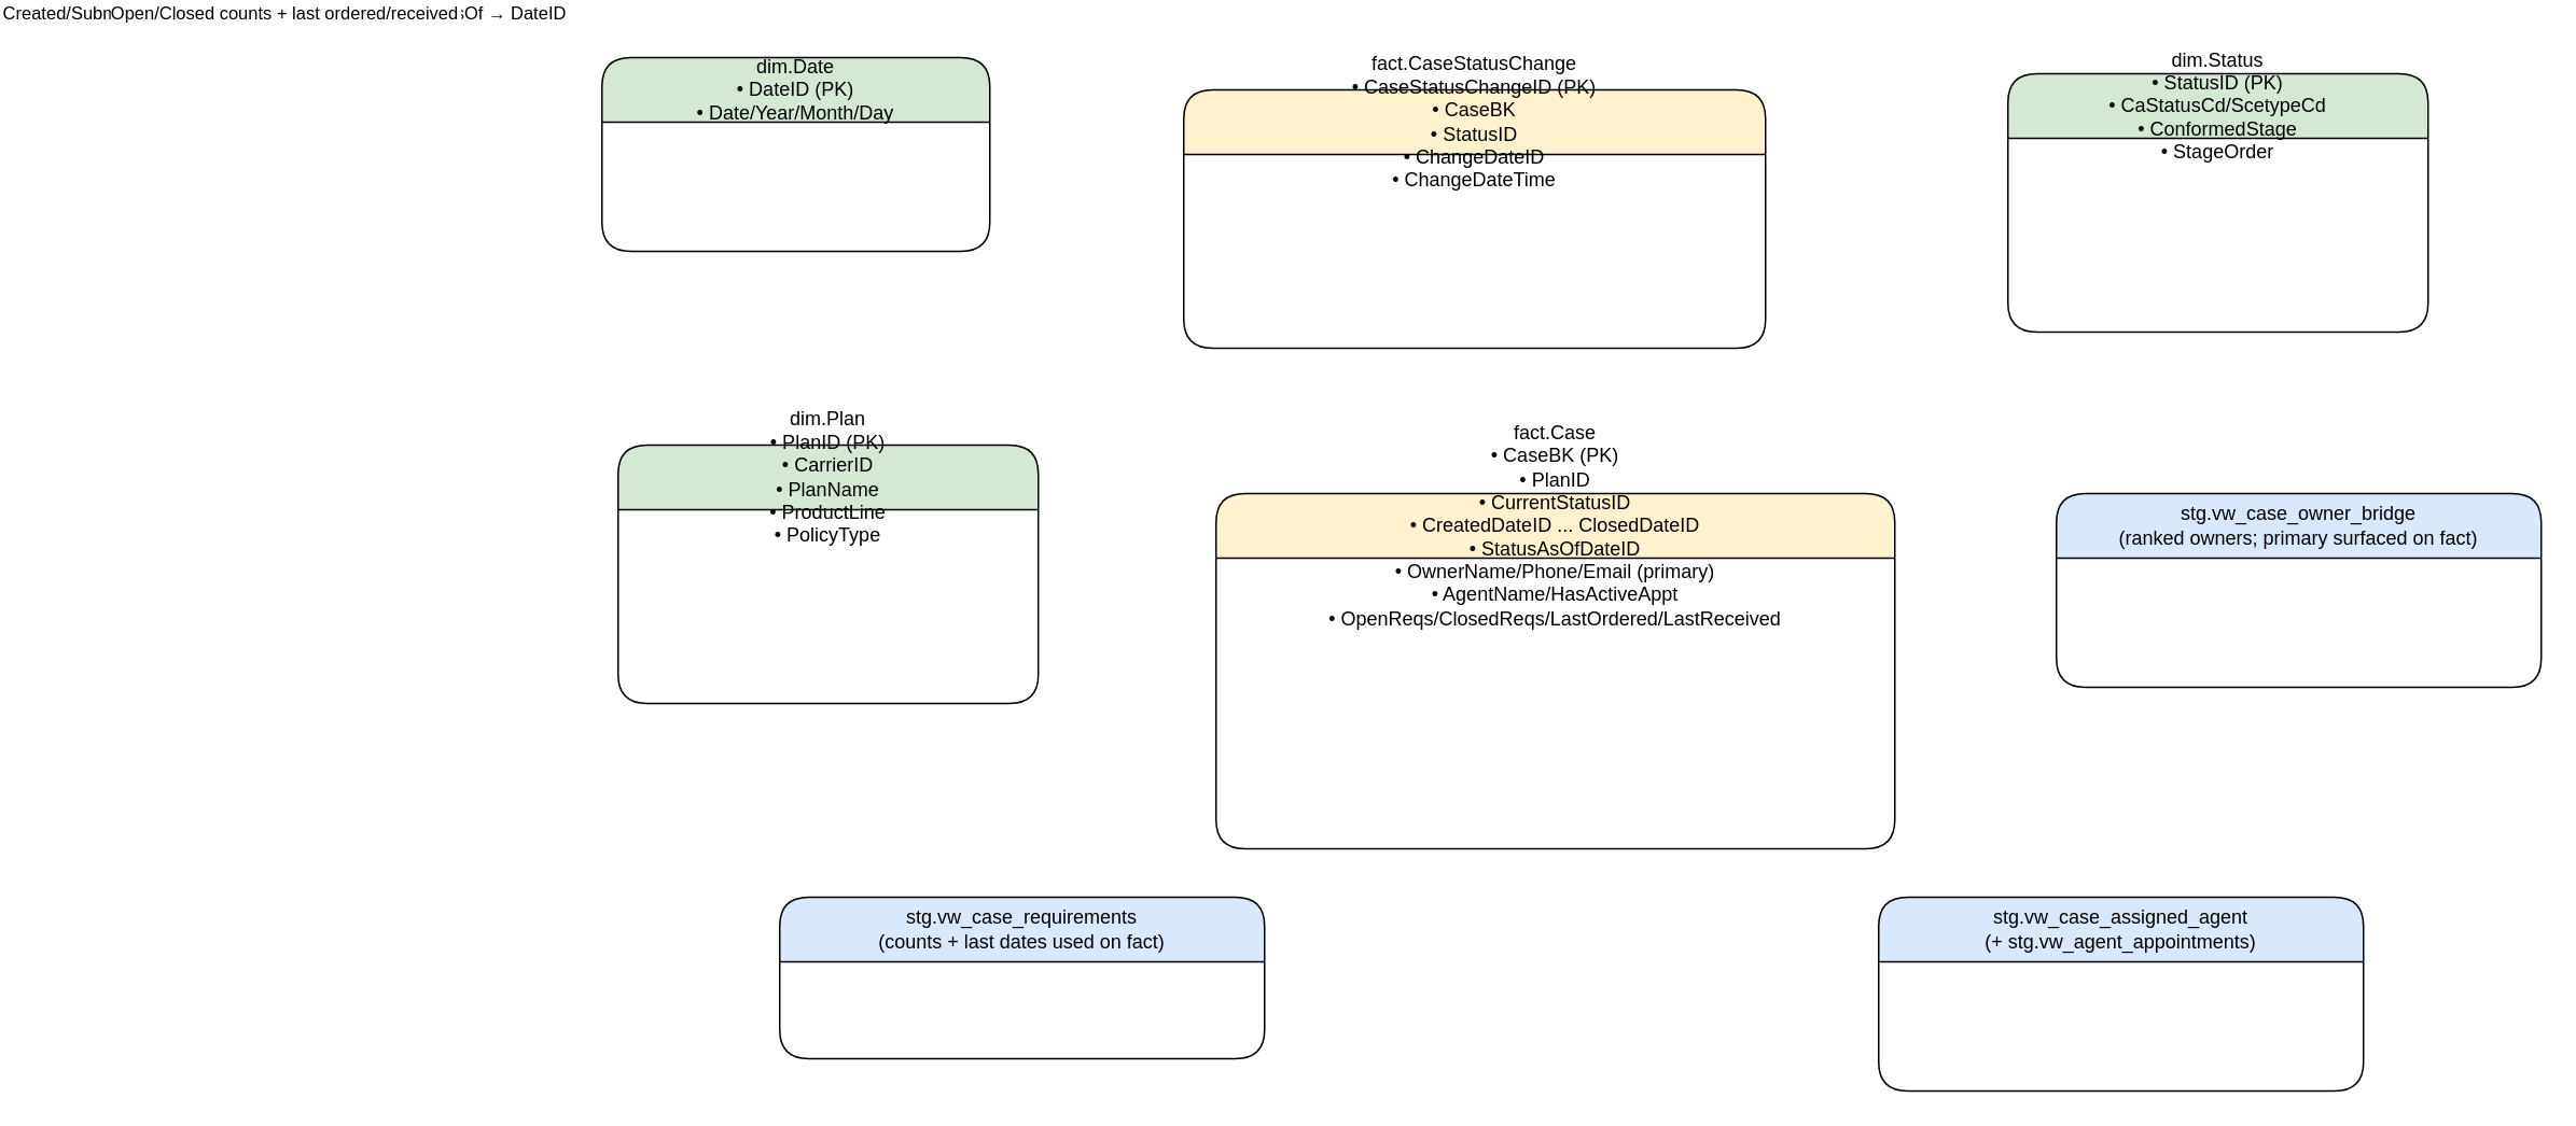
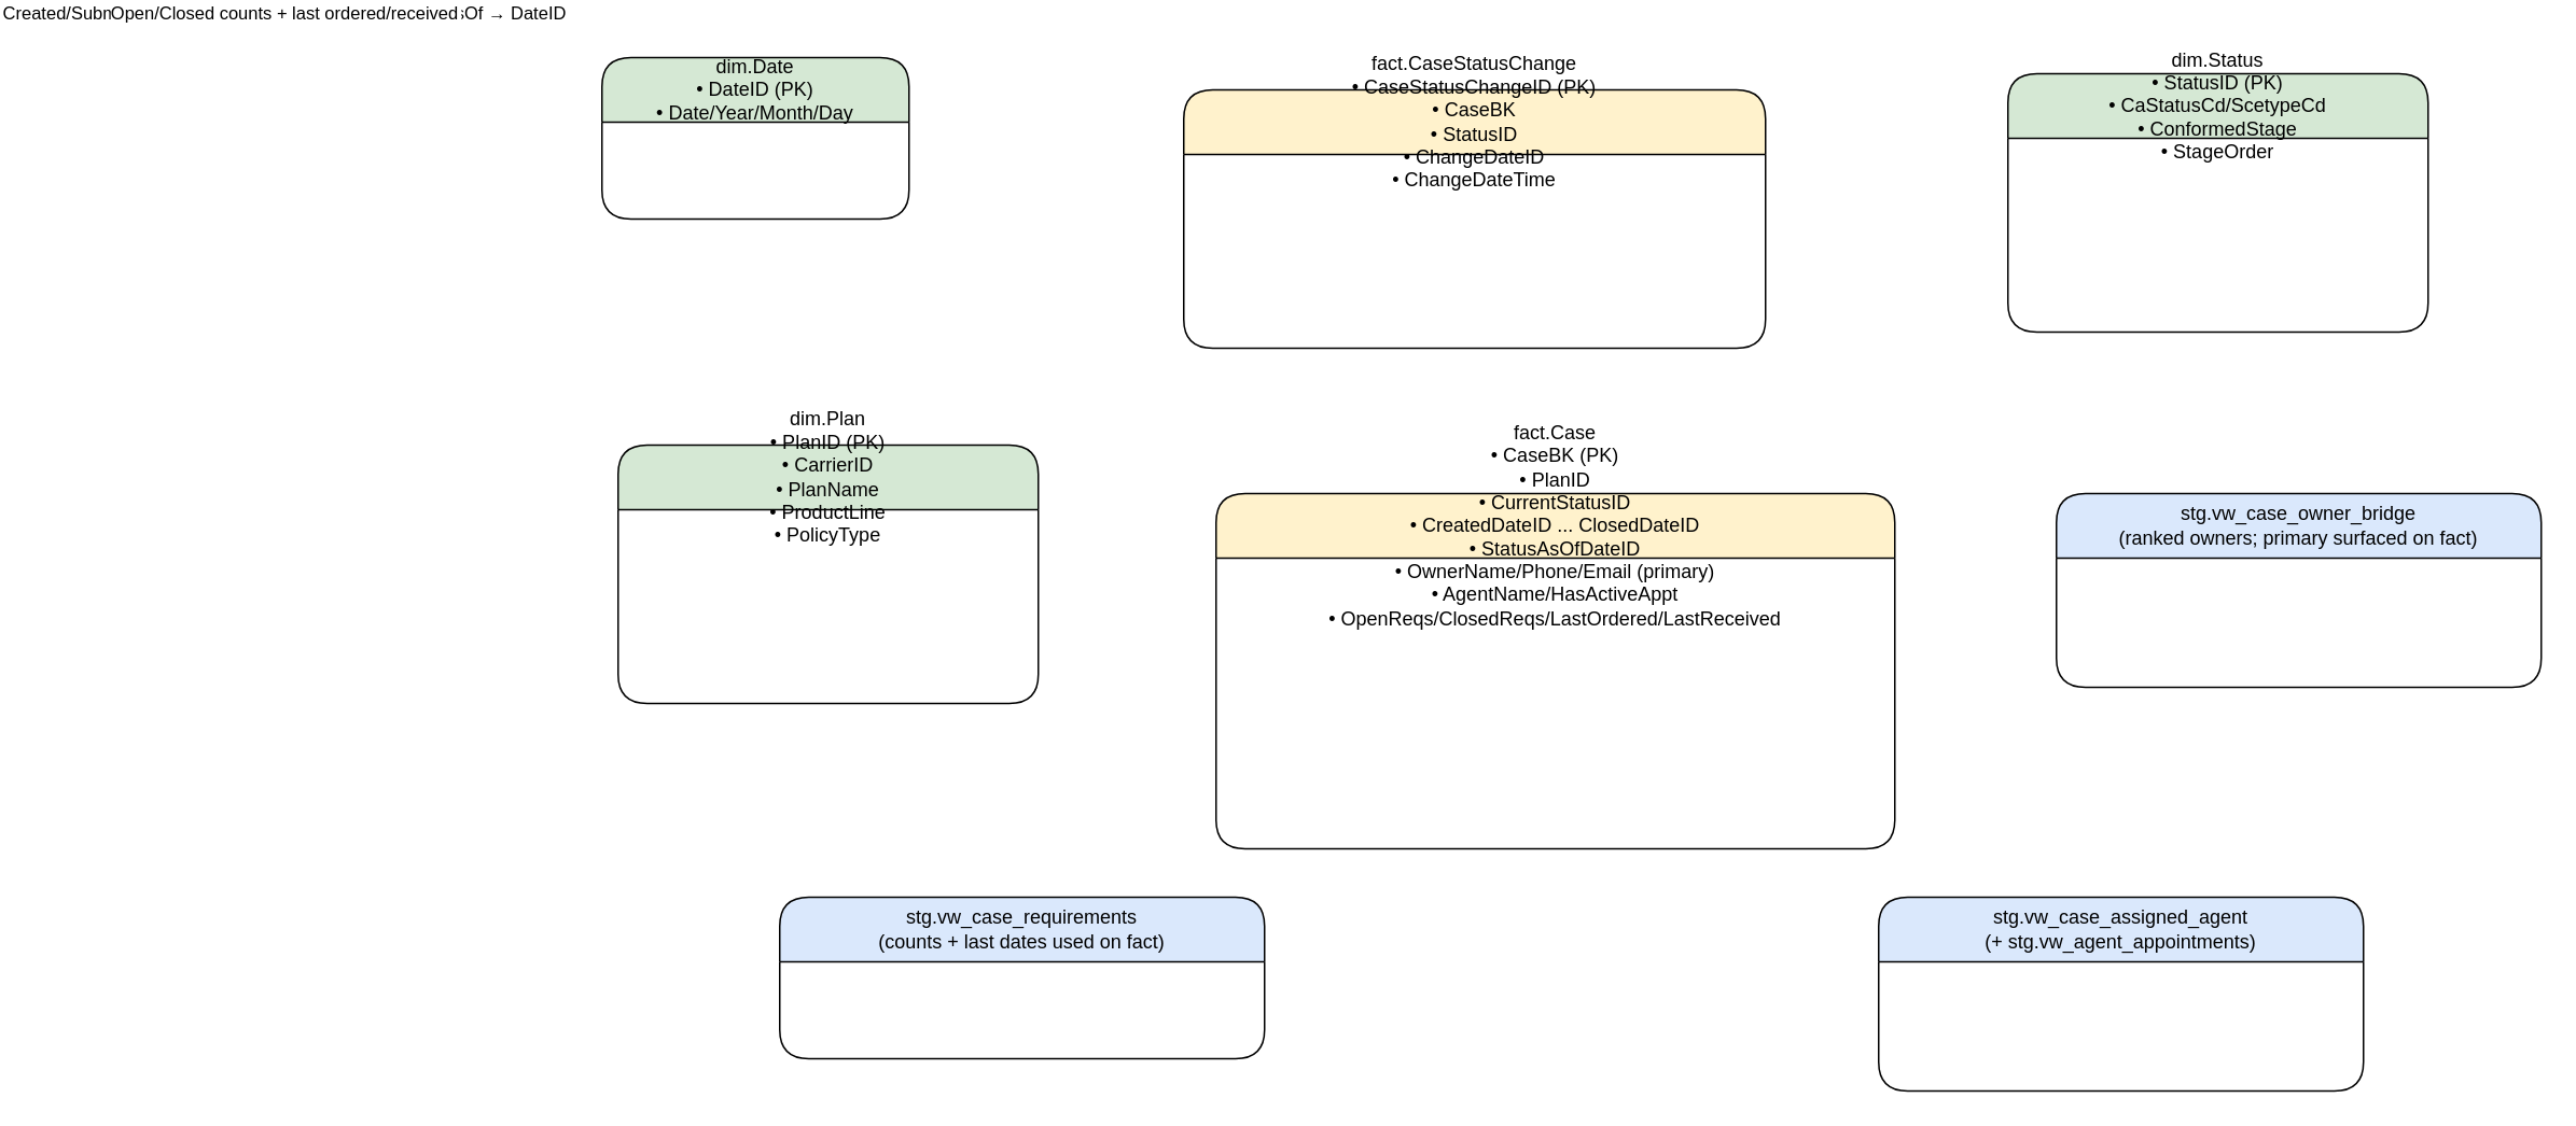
- <mxCell id="6" value="dim.Date&#10;• DateID (PK)&#10;• Date/Year/Month/Day" style="shape=swimlane;rounded=1;whiteSpace=wrap;horizontal=1;fillColor=#d5e8d4" vertex="1" parent="1"><mxGeometry x="20" y="20" width="240" height="120" as="geometry" /></mxCell>
+ <mxCell id="6" value="dim.Date&#10;• DateID (PK)&#10;• Date/Year/Month/Day" style="shape=swimlane;rounded=1;whiteSpace=wrap;horizontal=1;fillColor=#d5e8d4" vertex="1" parent="1"><mxGeometry x="20" y="20" width="190" height="100" as="geometry" /></mxCell>
